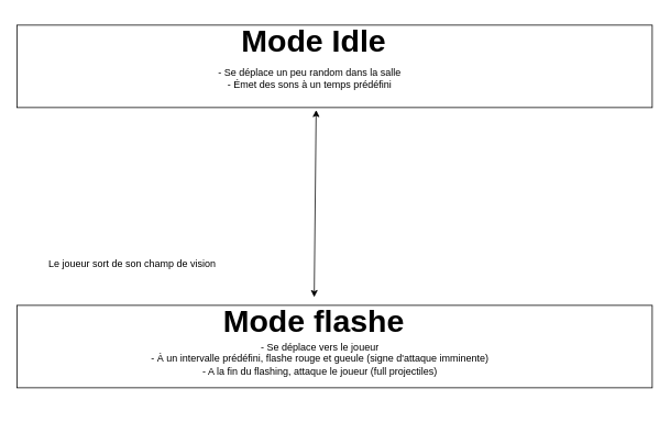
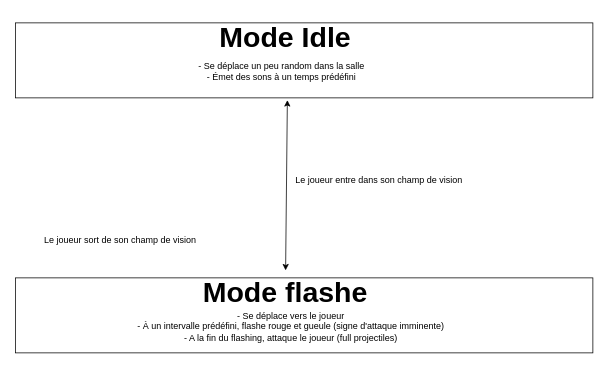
+ <mxCell id="9" value="Le joueur entre dans son champ de vision" style="text;html=1;strokeColor=none;fillColor=none;align=center;verticalAlign=middle;whiteSpace=wrap;rounded=0;" vertex="1" parent="1"><mxGeometry x="390" y="230" width="230" height="20" as="geometry" /></mxCell>
